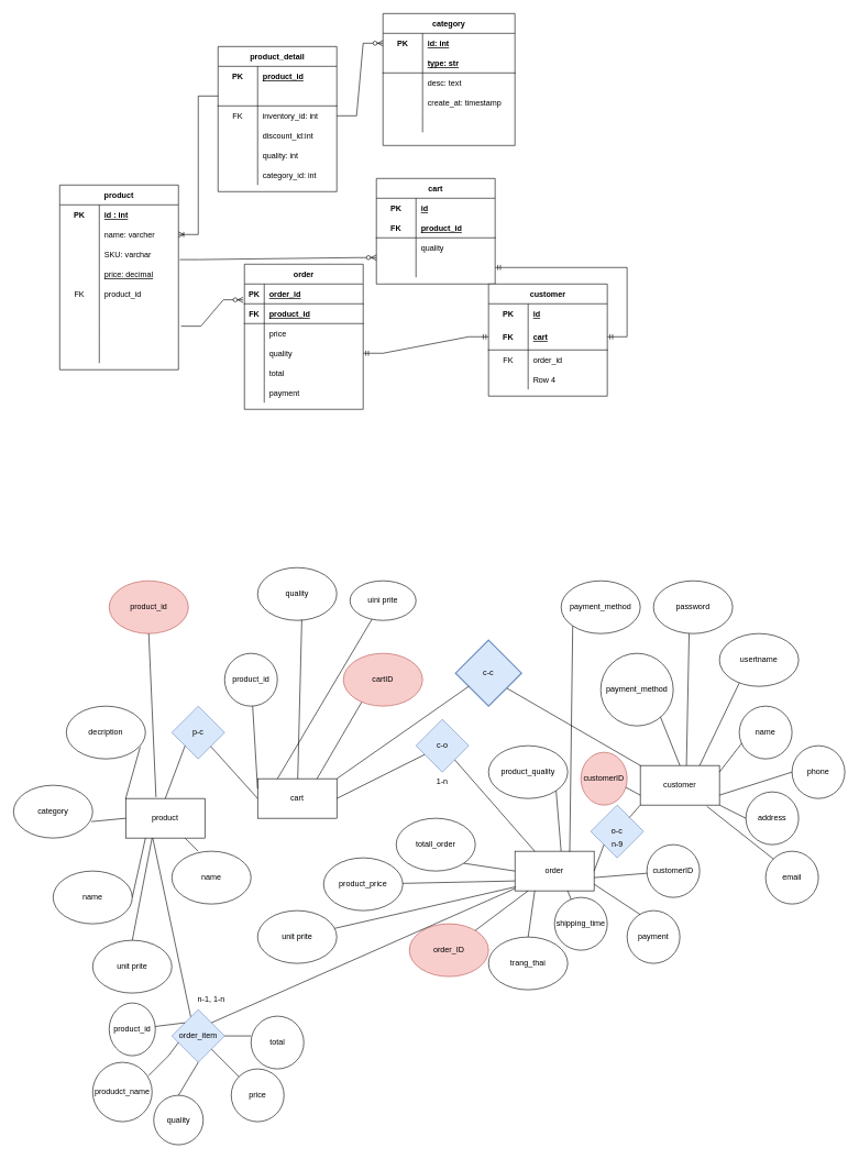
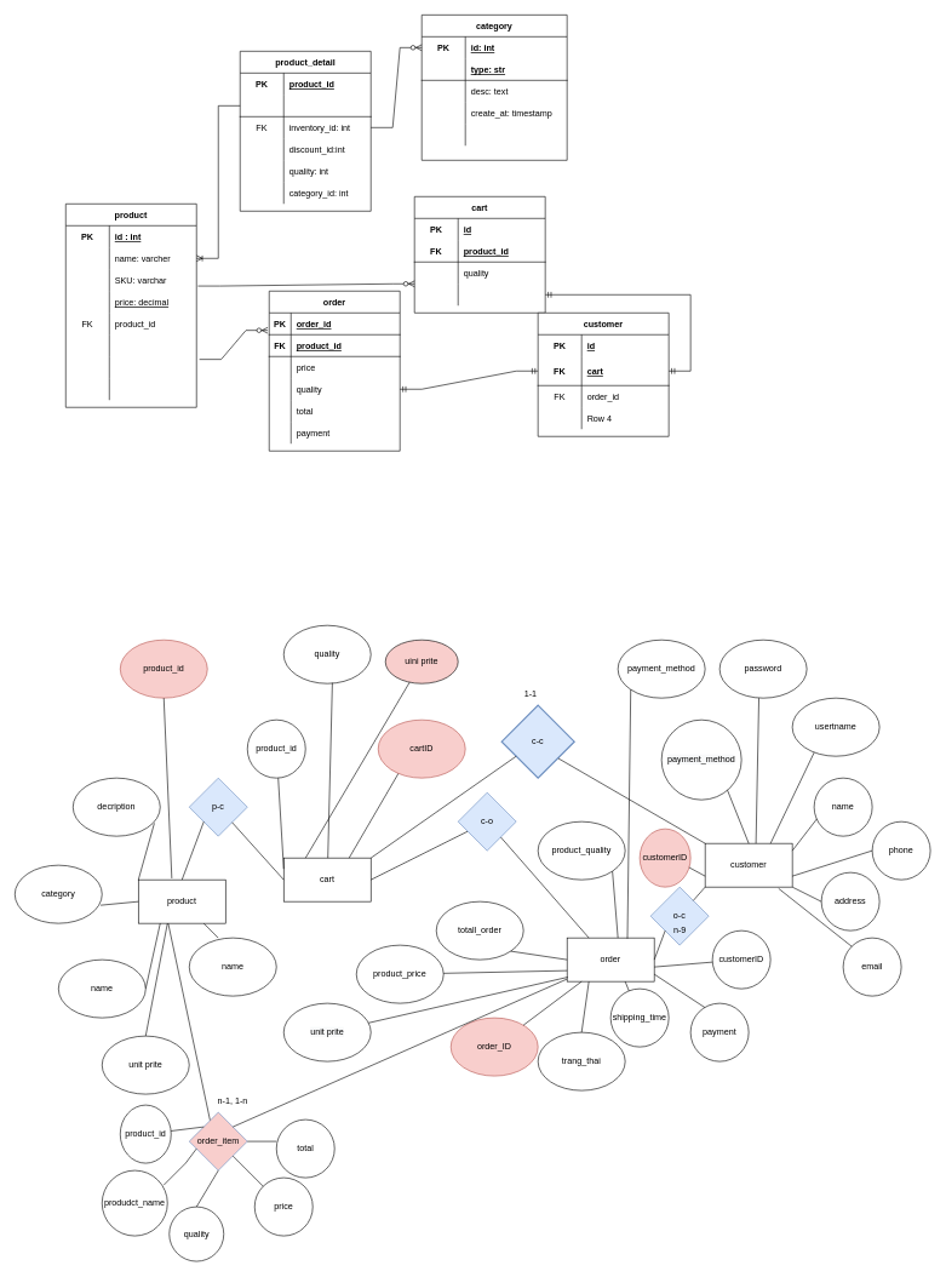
- <mxCell id="196" value="uini prite" style="ellipse;whiteSpace=wrap;html=1;" vertex="1" parent="1"><mxGeometry x="530" y="880" width="100" height="60" as="geometry" /></mxCell>
+ <mxCell id="196" value="uini prite" style="ellipse;whiteSpace=wrap;html=1;fillColor=#f8cecc;" vertex="1" parent="1"><mxGeometry x="530" y="880" width="100" height="60" as="geometry" /></mxCell>
+ <mxCell id="164" value="1-1" style="text;html=1;strokeColor=none;fillColor=none;align=center;verticalAlign=middle;whiteSpace=wrap;rounded=0;" vertex="1" parent="1"><mxGeometry x="700" y="940" width="60" height="30" as="geometry" /></mxCell>
- <mxCell id="175" value="1-n" style="text;html=1;strokeColor=none;fillColor=none;align=center;verticalAlign=middle;whiteSpace=wrap;rounded=0;" vertex="1" parent="1"><mxGeometry x="640" y="1170" width="60" height="30" as="geometry" /></mxCell>
- <mxCell id="179" value="order_item" style="rhombus;whiteSpace=wrap;html=1;fillColor=#dae8fc;strokeColor=#6c8ebf;" vertex="1" parent="1"><mxGeometry x="260" y="1530" width="80" height="80" as="geometry" /></mxCell>
+ <mxCell id="179" value="order_item" style="rhombus;whiteSpace=wrap;html=1;fillColor=#f8cecc;strokeColor=#6c8ebf;" vertex="1" parent="1"><mxGeometry x="260" y="1530" width="80" height="80" as="geometry" /></mxCell>
